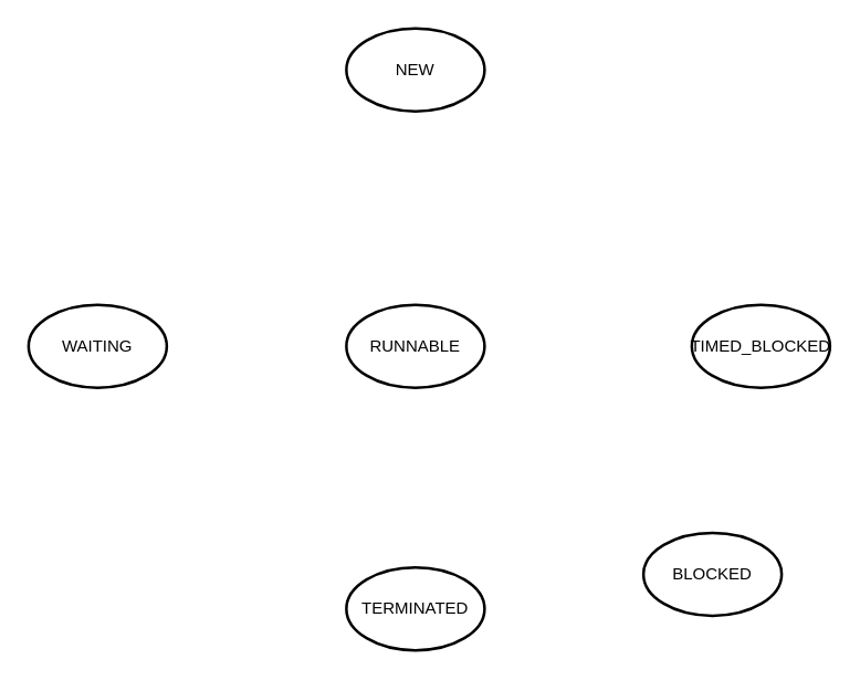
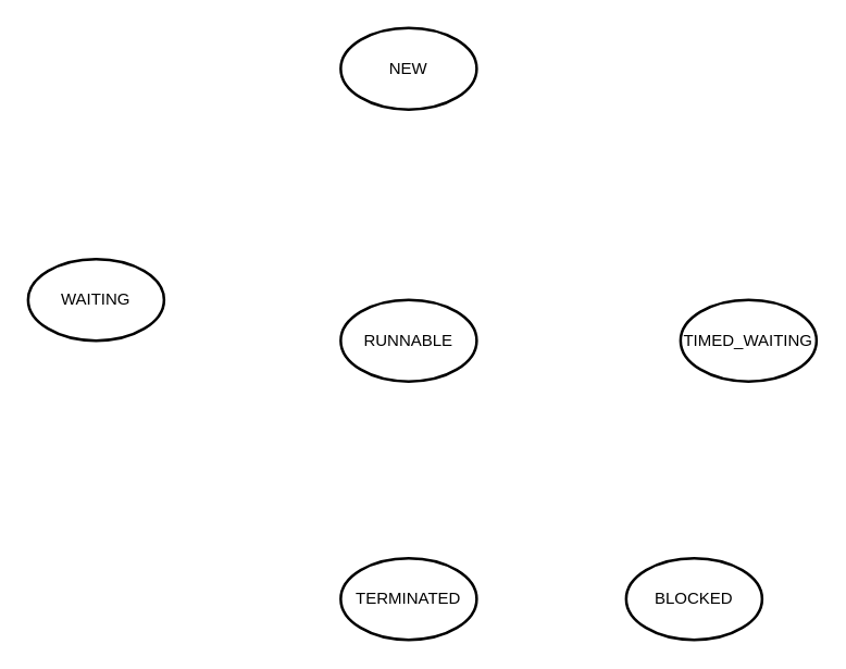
- <mxCell id="2" value="WAITING" style="strokeWidth=2;html=1;shape=mxgraph.flowchart.start_1;whiteSpace=wrap;" vertex="1" parent="1"><mxGeometry x="20" y="220" width="100" height="60" as="geometry" /></mxCell>
+ <mxCell id="2" value="WAITING" style="strokeWidth=2;html=1;shape=mxgraph.flowchart.start_1;whiteSpace=wrap;" vertex="1" parent="1"><mxGeometry x="20" y="190" width="100" height="60" as="geometry" /></mxCell>
- <mxCell id="5" value="TIMED_BLOCKED" style="strokeWidth=2;html=1;shape=mxgraph.flowchart.start_1;whiteSpace=wrap;" vertex="1" parent="1"><mxGeometry x="500" y="220" width="100" height="60" as="geometry" /></mxCell>
+ <mxCell id="5" value="TIMED_WAITING" style="strokeWidth=2;html=1;shape=mxgraph.flowchart.start_1;whiteSpace=wrap;" vertex="1" parent="1"><mxGeometry x="500" y="220" width="100" height="60" as="geometry" /></mxCell>
- <mxCell id="7" value="BLOCKED" style="strokeWidth=2;html=1;shape=mxgraph.flowchart.start_1;whiteSpace=wrap;" vertex="1" parent="1"><mxGeometry x="465" y="385" width="100" height="60" as="geometry" /></mxCell>
+ <mxCell id="7" value="BLOCKED" style="strokeWidth=2;html=1;shape=mxgraph.flowchart.start_1;whiteSpace=wrap;" vertex="1" parent="1"><mxGeometry x="460" y="410" width="100" height="60" as="geometry" /></mxCell>
